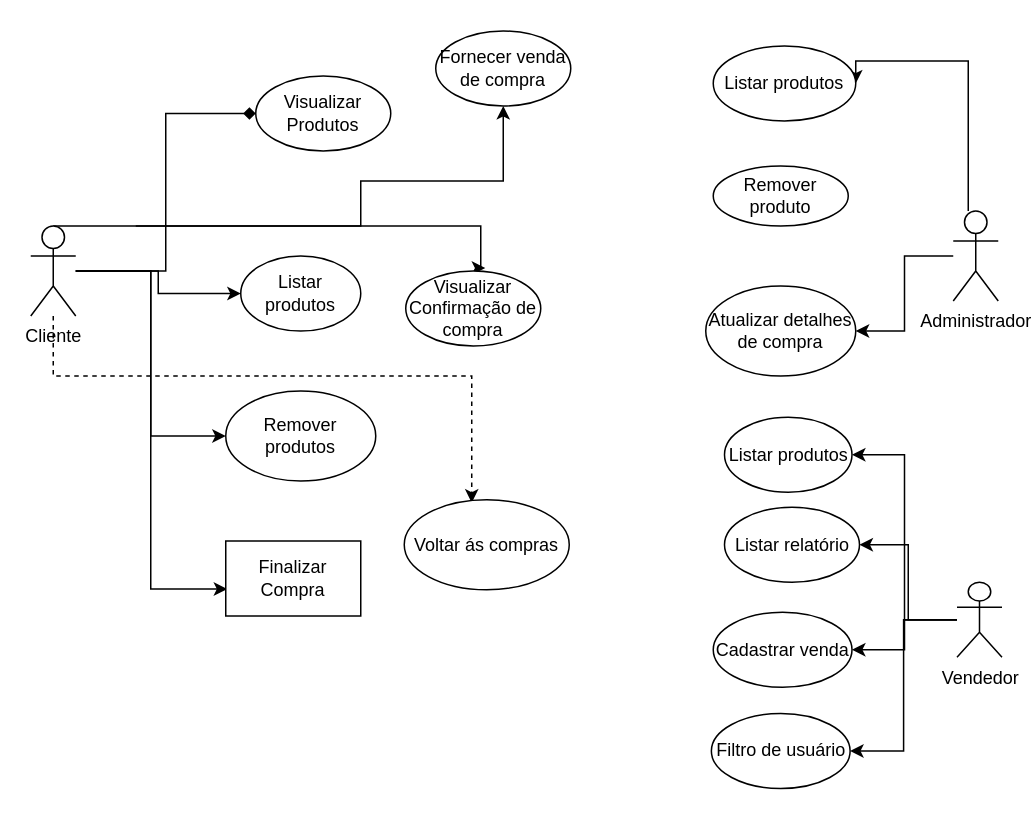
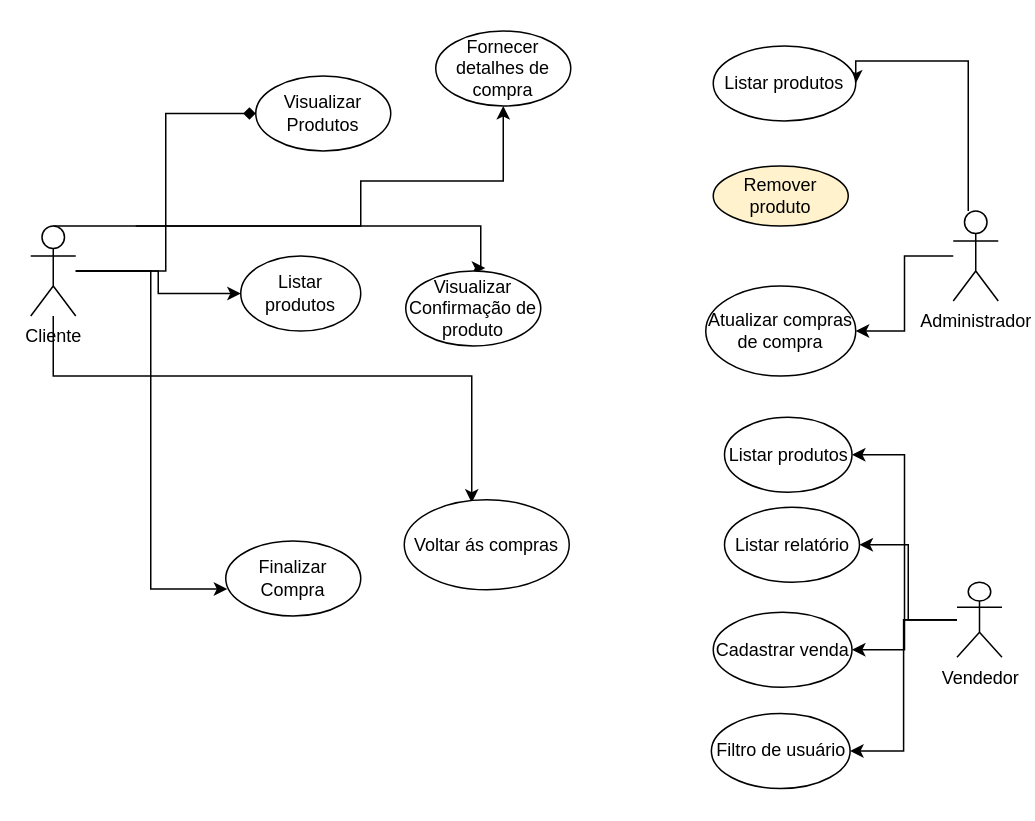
- <mxCell id="17" value="Fornecer venda de compra" style="ellipse;whiteSpace=wrap;html=1;" parent="1" vertex="1"><mxGeometry x="290" y="20" width="90" height="50" as="geometry" /></mxCell>
+ <mxCell id="17" value="Fornecer detalhes de compra" style="ellipse;whiteSpace=wrap;html=1;" parent="1" vertex="1"><mxGeometry x="290" y="20" width="90" height="50" as="geometry" /></mxCell>
- <mxCell id="21" value="Remover produto" style="ellipse;whiteSpace=wrap;html=1;" parent="1" vertex="1"><mxGeometry x="475" y="110" width="90" height="40" as="geometry" /></mxCell>
+ <mxCell id="21" value="Remover produto" style="ellipse;whiteSpace=wrap;html=1;fillColor=#fff2cc;" parent="1" vertex="1"><mxGeometry x="475" y="110" width="90" height="40" as="geometry" /></mxCell>
- <mxCell id="18" value="Visualizar Confirmação de compra" style="ellipse;whiteSpace=wrap;html=1;" parent="1" vertex="1"><mxGeometry x="270" y="180" width="90" height="50" as="geometry" /></mxCell>
+ <mxCell id="18" value="Visualizar Confirmação de produto" style="ellipse;whiteSpace=wrap;html=1;" parent="1" vertex="1"><mxGeometry x="270" y="180" width="90" height="50" as="geometry" /></mxCell>
- <mxCell id="22" value="Atualizar detalhes de compra" style="ellipse;whiteSpace=wrap;html=1;" parent="1" vertex="1"><mxGeometry x="470" y="190" width="100" height="60" as="geometry" /></mxCell>
+ <mxCell id="22" value="Atualizar compras de compra" style="ellipse;whiteSpace=wrap;html=1;" parent="1" vertex="1"><mxGeometry x="470" y="190" width="100" height="60" as="geometry" /></mxCell>
- <mxCell id="8" style="edgeStyle=orthogonalEdgeStyle;rounded=0;orthogonalLoop=1;jettySize=auto;html=1;entryX=0.409;entryY=0.033;entryDx=0;entryDy=0;entryPerimeter=0;dashed=1;" parent="1" source="9" target="19" edge="1"><mxGeometry relative="1" as="geometry"><Array as="points"><mxPoint x="35" y="250" /><mxPoint x="314" y="250" /></Array></mxGeometry></mxCell>
+ <mxCell id="8" style="edgeStyle=orthogonalEdgeStyle;rounded=0;orthogonalLoop=1;jettySize=auto;html=1;entryX=0.409;entryY=0.033;entryDx=0;entryDy=0;entryPerimeter=0;" parent="1" source="9" target="19" edge="1"><mxGeometry relative="1" as="geometry"><Array as="points"><mxPoint x="35" y="250" /><mxPoint x="314" y="250" /></Array></mxGeometry></mxCell>
- <mxCell id="4" style="edgeStyle=orthogonalEdgeStyle;rounded=0;orthogonalLoop=1;jettySize=auto;html=1;entryX=0;entryY=0.5;entryDx=0;entryDy=0;" parent="1" source="9" target="15" edge="1"><mxGeometry relative="1" as="geometry" /></mxCell>
- <mxCell id="15" value="Remover produtos" style="ellipse;whiteSpace=wrap;html=1;" parent="1" vertex="1"><mxGeometry x="150" y="260" width="100" height="60" as="geometry" /></mxCell>
- <mxCell id="16" value="Finalizar Compra" style="whiteSpace=wrap;html=1;rounded=0;" parent="1" vertex="1"><mxGeometry x="150" y="360" width="90" height="50" as="geometry" /></mxCell>
+ <mxCell id="16" value="Finalizar Compra" style="ellipse;whiteSpace=wrap;html=1;" parent="1" vertex="1"><mxGeometry x="150" y="360" width="90" height="50" as="geometry" /></mxCell>
